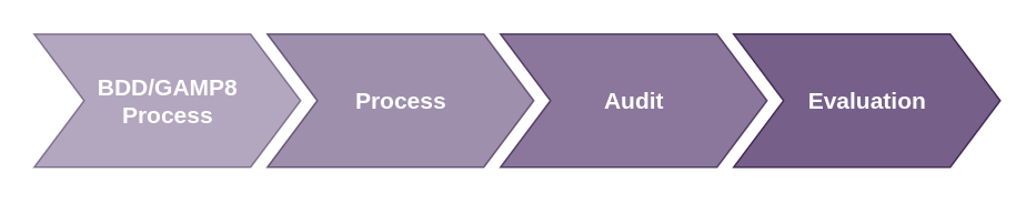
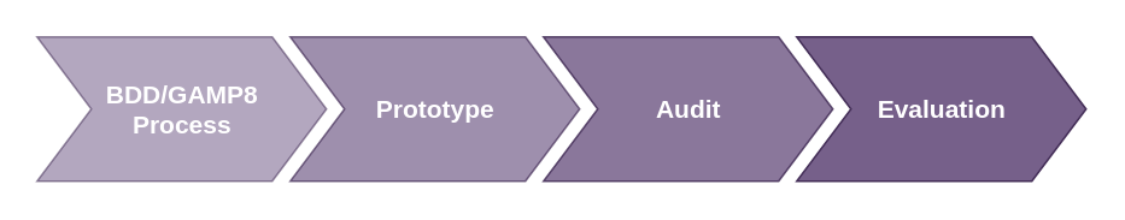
- <mxCell id="3" value="&lt;span style=&quot;font-size: 14px&quot;&gt;&lt;b&gt;Process&lt;/b&gt;&lt;/span&gt;" style="html=1;shadow=0;dashed=0;align=center;verticalAlign=middle;shape=mxgraph.arrows2.arrow;dy=0;dx=30;notch=30;fillColor=#76608a;strokeColor=#432D57;fontColor=#ffffff;opacity=70;" parent="1" vertex="1"><mxGeometry x="160" y="20" width="160" height="80" as="geometry" /></mxCell>
+ <mxCell id="3" value="&lt;span style=&quot;font-size: 14px&quot;&gt;&lt;b&gt;Prototype&lt;/b&gt;&lt;/span&gt;" style="html=1;shadow=0;dashed=0;align=center;verticalAlign=middle;shape=mxgraph.arrows2.arrow;dy=0;dx=30;notch=30;fillColor=#76608a;strokeColor=#432D57;fontColor=#ffffff;opacity=70;" parent="1" vertex="1"><mxGeometry x="160" y="20" width="160" height="80" as="geometry" /></mxCell>
